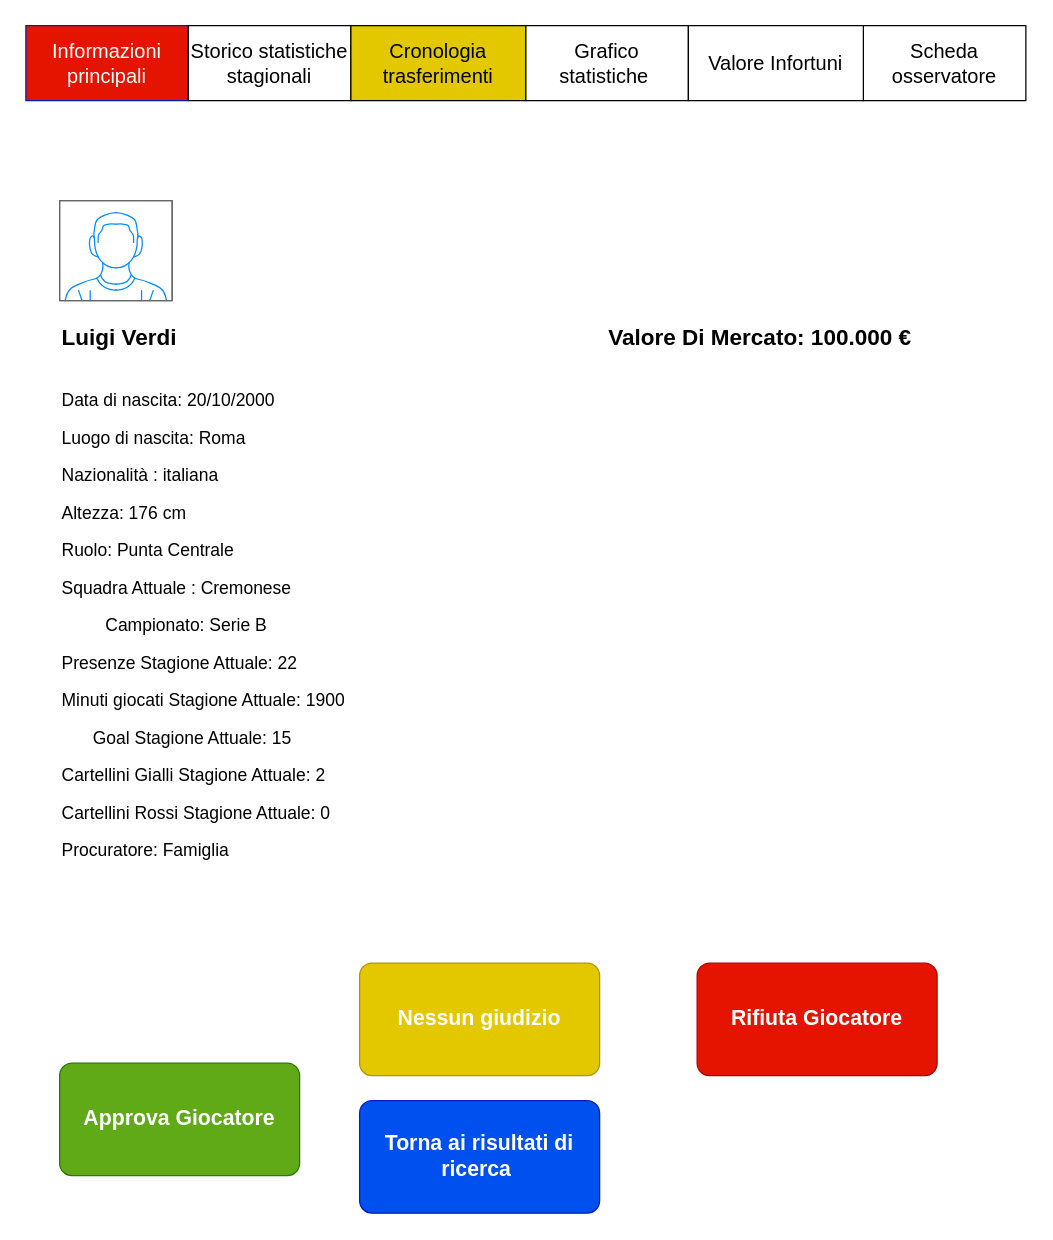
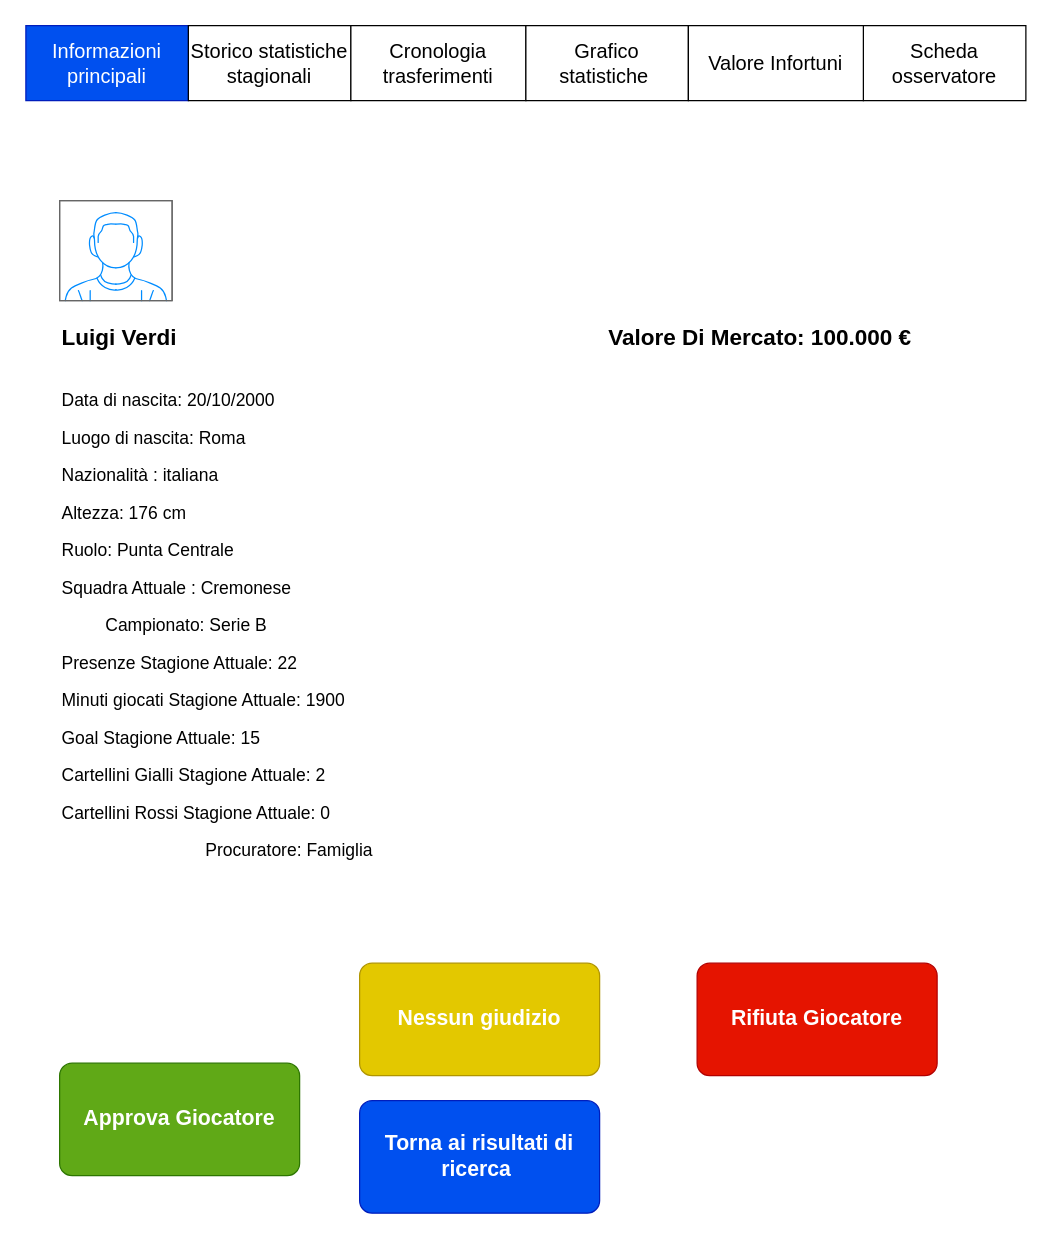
- <mxCell id="16" value="&lt;font size=&quot;3&quot;&gt;Informazioni principali&lt;/font&gt;" style="rounded=0;whiteSpace=wrap;html=1;fillColor=#e51400;strokeColor=#001DBC;fontColor=#ffffff;align=center;" parent="1" vertex="1"><mxGeometry x="20" y="20" width="130" height="60" as="geometry" /></mxCell>
+ <mxCell id="16" value="&lt;font size=&quot;3&quot;&gt;Informazioni principali&lt;/font&gt;" style="rounded=0;whiteSpace=wrap;html=1;fillColor=#0050ef;strokeColor=#001DBC;fontColor=#ffffff;align=center;" parent="1" vertex="1"><mxGeometry x="20" y="20" width="130" height="60" as="geometry" /></mxCell>
- <mxCell id="18" value="&lt;font size=&quot;3&quot;&gt;Cronologia trasferimenti&lt;/font&gt;" style="rounded=0;whiteSpace=wrap;html=1;align=center;fillColor=#e3c800;" parent="1" vertex="1"><mxGeometry x="280" y="20" width="140" height="60" as="geometry" /></mxCell>
+ <mxCell id="18" value="&lt;font size=&quot;3&quot;&gt;Cronologia trasferimenti&lt;/font&gt;" style="rounded=0;whiteSpace=wrap;html=1;align=center;" parent="1" vertex="1"><mxGeometry x="280" y="20" width="140" height="60" as="geometry" /></mxCell>
- <mxCell id="12" value="&lt;font style=&quot;font-size: 14px&quot;&gt;Goal Stagione Attuale: 15&lt;/font&gt;" style="text;html=1;align=left;verticalAlign=middle;resizable=0;points=[];autosize=1;" parent="1" vertex="1"><mxGeometry x="72" y="580" width="170" height="20" as="geometry" /></mxCell>
+ <mxCell id="12" value="&lt;font style=&quot;font-size: 14px&quot;&gt;Goal Stagione Attuale: 15&lt;/font&gt;" style="text;html=1;align=left;verticalAlign=middle;resizable=0;points=[];autosize=1;" parent="1" vertex="1"><mxGeometry x="47" y="580" width="170" height="20" as="geometry" /></mxCell>
- <mxCell id="15" value="&lt;font style=&quot;font-size: 14px&quot;&gt;Procuratore: Famiglia&lt;/font&gt;" style="text;html=1;align=left;verticalAlign=middle;resizable=0;points=[];autosize=1;" parent="1" vertex="1"><mxGeometry x="47" y="670" width="150" height="20" as="geometry" /></mxCell>
+ <mxCell id="15" value="&lt;font style=&quot;font-size: 14px&quot;&gt;Procuratore: Famiglia&lt;/font&gt;" style="text;html=1;align=left;verticalAlign=middle;resizable=0;points=[];autosize=1;" parent="1" vertex="1"><mxGeometry x="162" y="670" width="150" height="20" as="geometry" /></mxCell>
